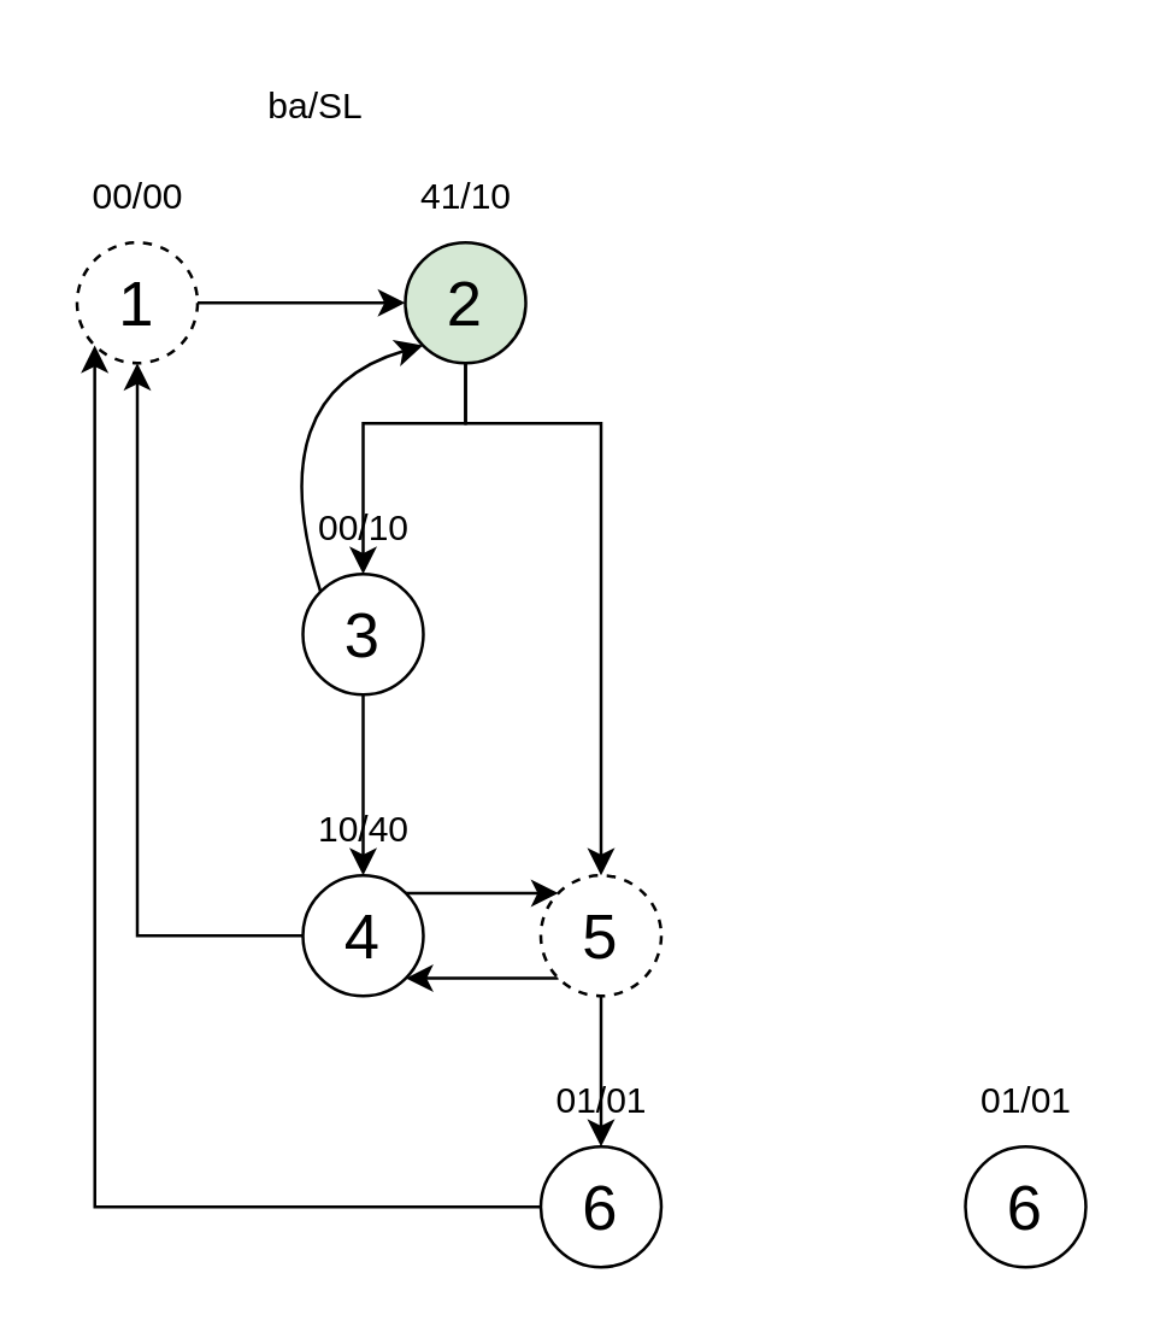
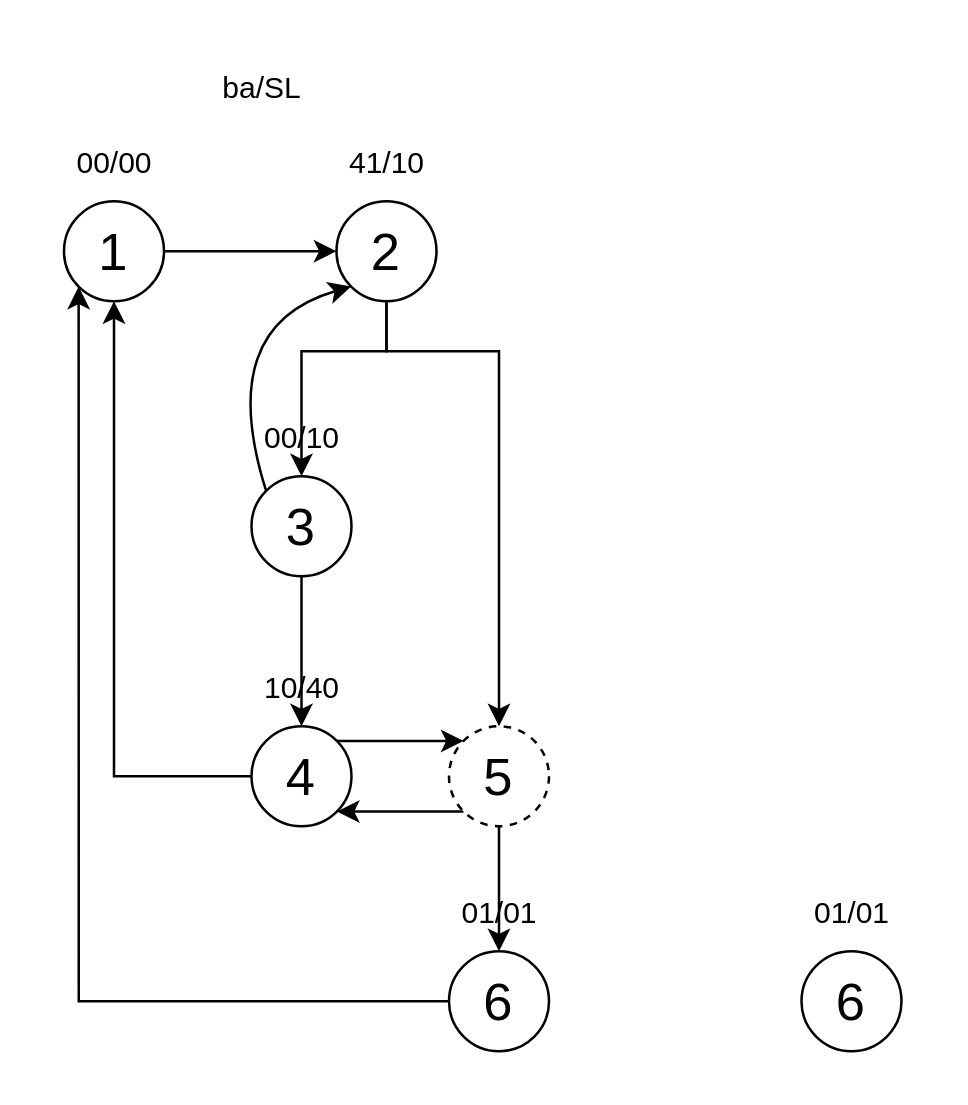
- <mxCell id="4" value="&lt;font style=&quot;font-size: 21px;&quot;&gt;1&lt;/font&gt;" style="ellipse;whiteSpace=wrap;html=1;dashed=1;" parent="1" vertex="1"><mxGeometry x="25" y="80" width="40" height="40" as="geometry" /></mxCell>
+ <mxCell id="4" value="&lt;font style=&quot;font-size: 21px;&quot;&gt;1&lt;/font&gt;" style="ellipse;whiteSpace=wrap;html=1;" parent="1" vertex="1"><mxGeometry x="25" y="80" width="40" height="40" as="geometry" /></mxCell>
- <mxCell id="8" value="&lt;font style=&quot;font-size: 21px;&quot;&gt;2&lt;/font&gt;" style="ellipse;whiteSpace=wrap;html=1;fillColor=#d5e8d4;" parent="1" vertex="1"><mxGeometry x="134" y="80" width="40" height="40" as="geometry" /></mxCell>
+ <mxCell id="8" value="&lt;font style=&quot;font-size: 21px;&quot;&gt;2&lt;/font&gt;" style="ellipse;whiteSpace=wrap;html=1;" parent="1" vertex="1"><mxGeometry x="134" y="80" width="40" height="40" as="geometry" /></mxCell>
